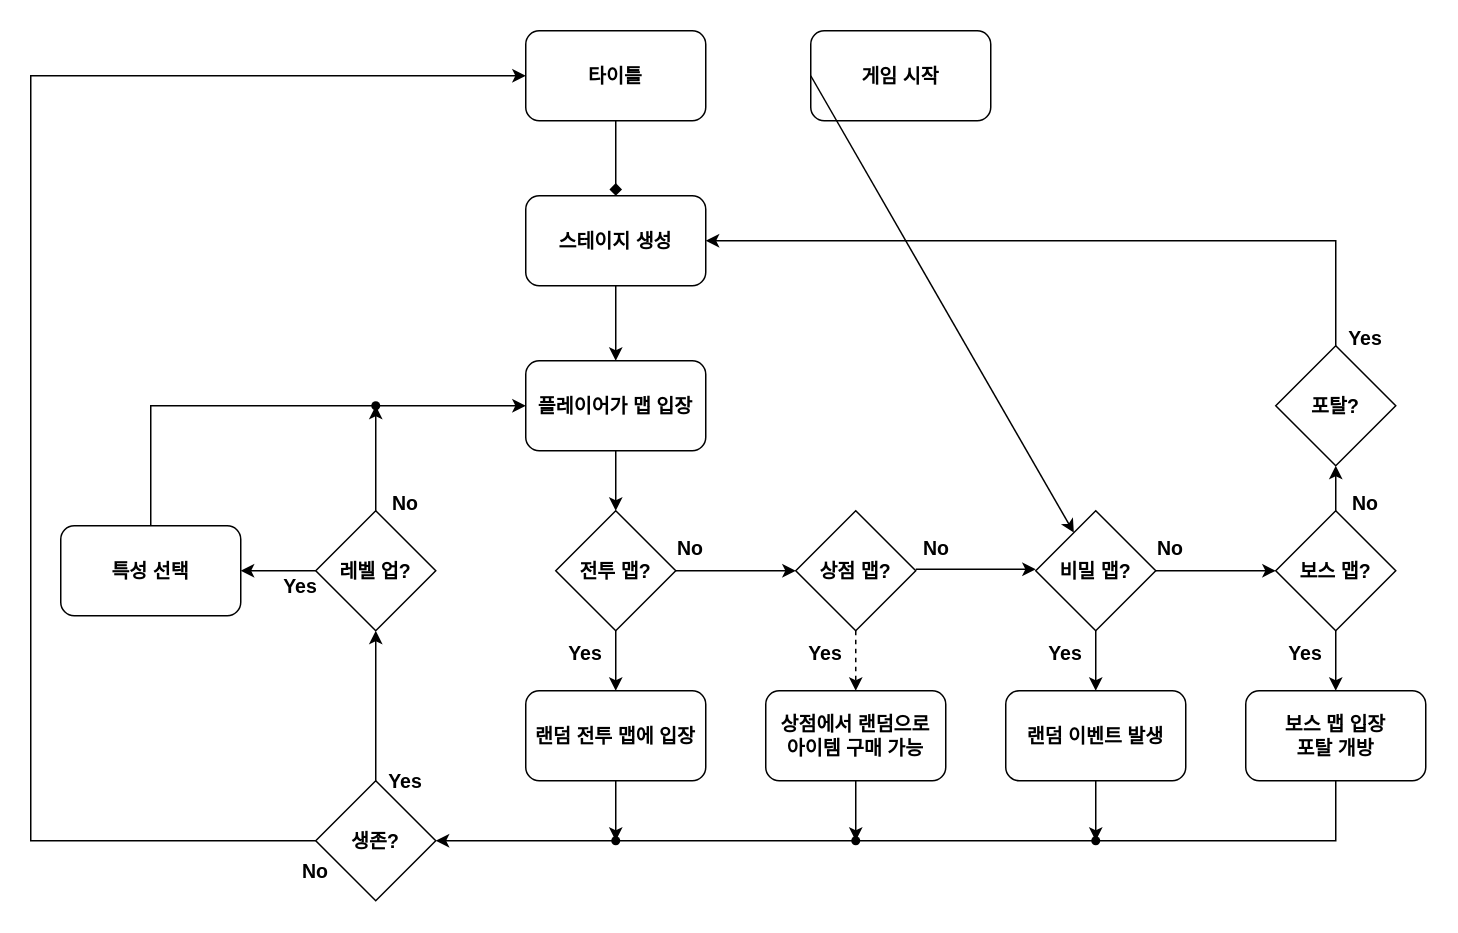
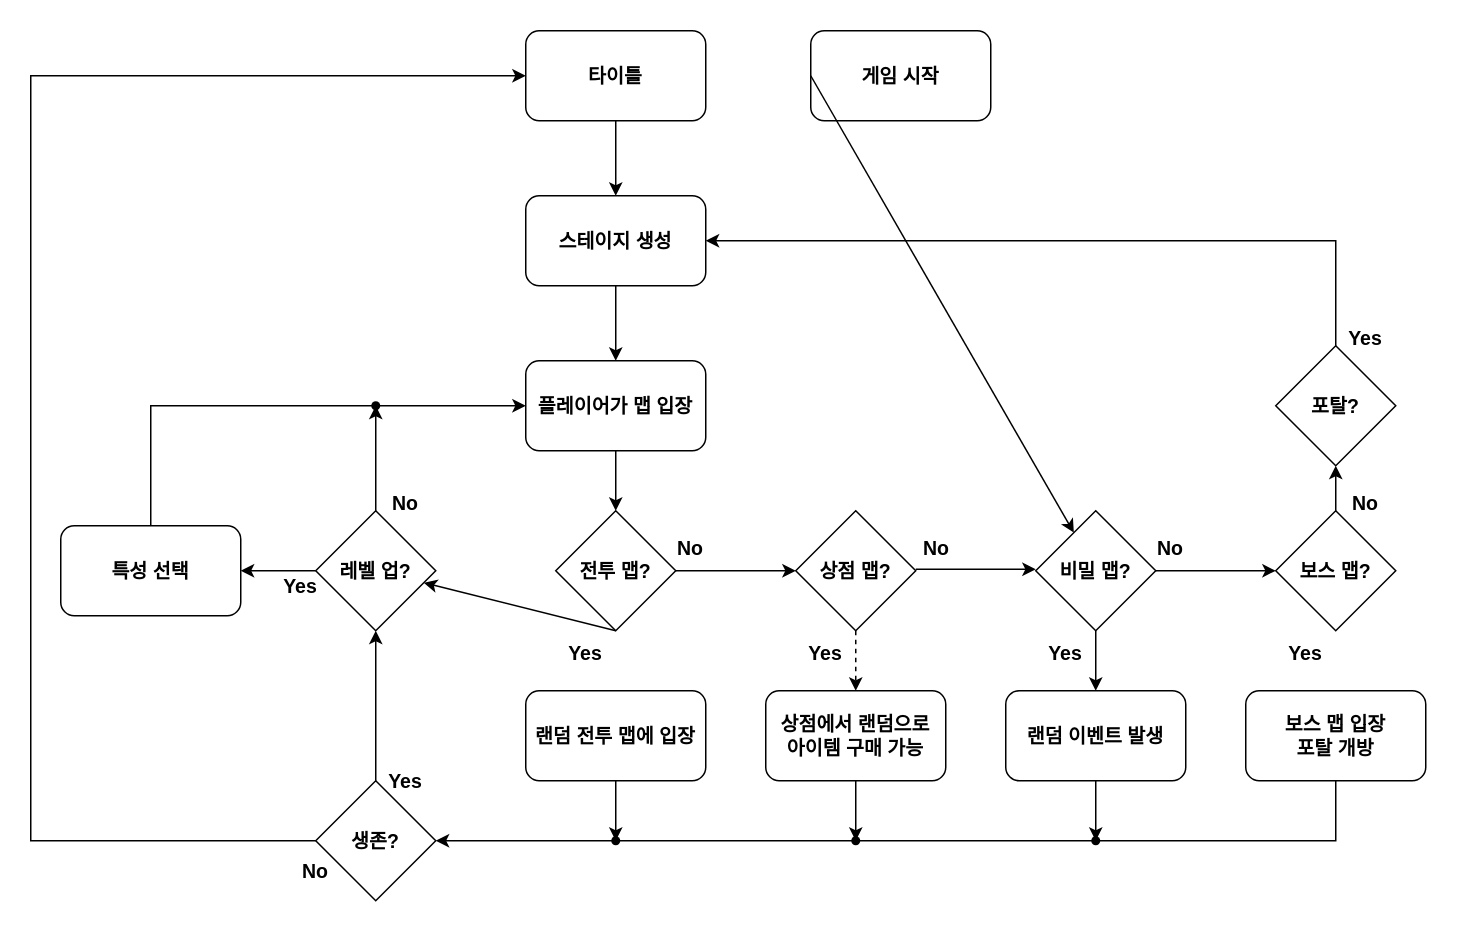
- <mxCell id="2" value="" style="edgeStyle=orthogonalEdgeStyle;rounded=0;orthogonalLoop=1;jettySize=auto;html=1;fontStyle=1;fontFamily=Helvetica;fontSize=13;endArrow=diamond;" edge="1" parent="1" source="3" target="4"><mxGeometry relative="1" as="geometry" /></mxCell>
+ <mxCell id="2" value="" style="edgeStyle=orthogonalEdgeStyle;rounded=0;orthogonalLoop=1;jettySize=auto;html=1;fontStyle=1;fontFamily=Helvetica;fontSize=13;" edge="1" parent="1" source="3" target="4"><mxGeometry relative="1" as="geometry" /></mxCell>
- <mxCell id="15" value="" style="endArrow=classic;html=1;rounded=0;exitX=0.5;exitY=1;exitDx=0;exitDy=0;entryX=0.5;entryY=0;entryDx=0;entryDy=0;fontStyle=1;fontFamily=Helvetica;fontSize=13;" edge="1" parent="1" source="6" target="10"><mxGeometry width="50" height="50" relative="1" as="geometry"><mxPoint x="740" y="450" as="sourcePoint" /><mxPoint x="460" y="430" as="targetPoint" /></mxGeometry></mxCell>
+ <mxCell id="15" value="" style="endArrow=classic;html=1;rounded=0;exitX=0.5;exitY=1;exitDx=0;exitDy=0;fontStyle=1;fontFamily=Helvetica;fontSize=13;" edge="1" parent="1" source="6" target="30"><mxGeometry width="50" height="50" relative="1" as="geometry"><mxPoint x="740" y="450" as="sourcePoint" /><mxPoint x="460" y="430" as="targetPoint" /></mxGeometry></mxCell>
- <mxCell id="24" value="" style="endArrow=classic;html=1;rounded=0;exitX=0.5;exitY=1;exitDx=0;exitDy=0;entryX=0.5;entryY=0;entryDx=0;entryDy=0;fontStyle=1;fontFamily=Helvetica;fontSize=13;" edge="1" parent="1" source="21" target="20"><mxGeometry width="50" height="50" relative="1" as="geometry"><mxPoint x="740" y="430" as="sourcePoint" /><mxPoint x="740" y="470" as="targetPoint" /></mxGeometry></mxCell>
